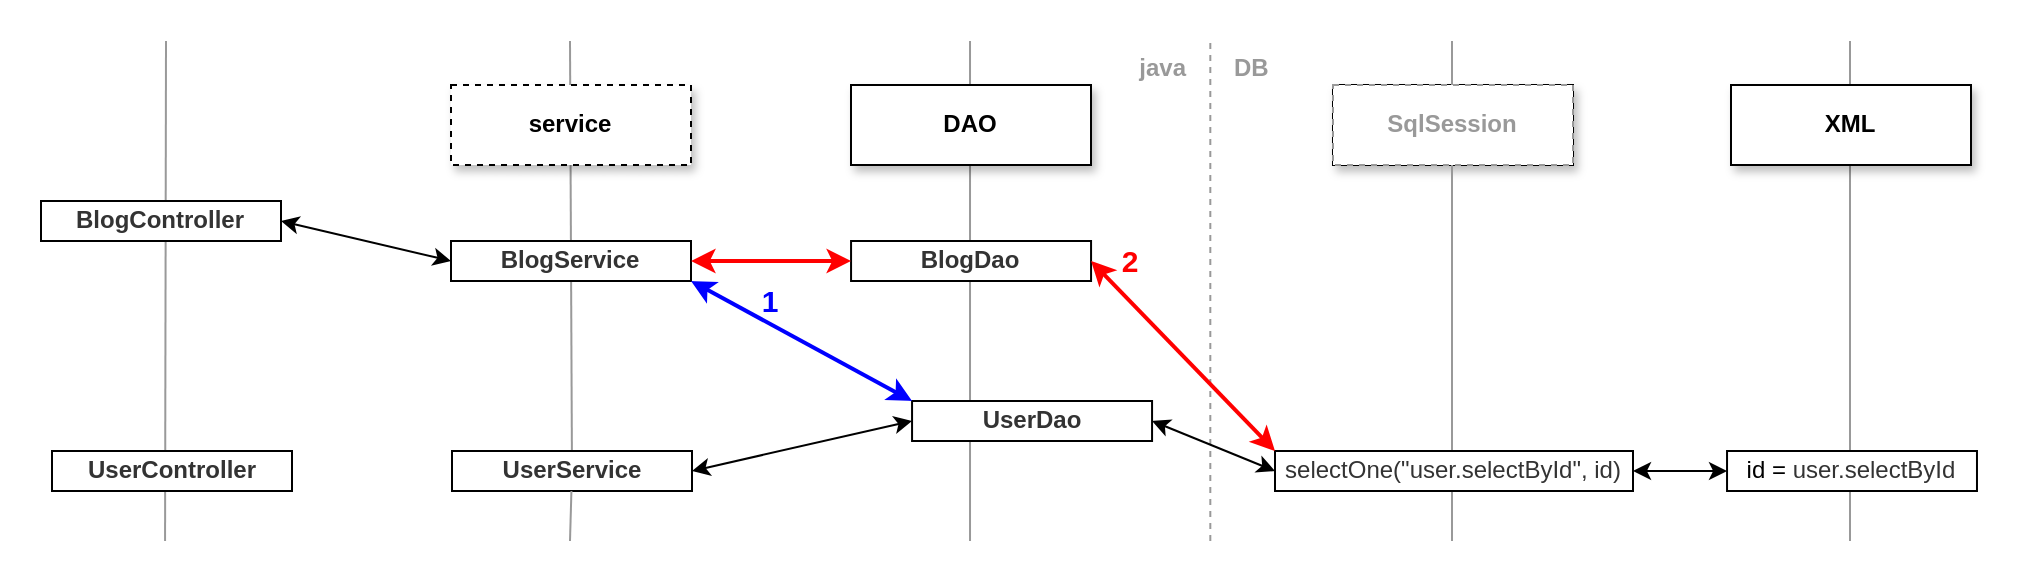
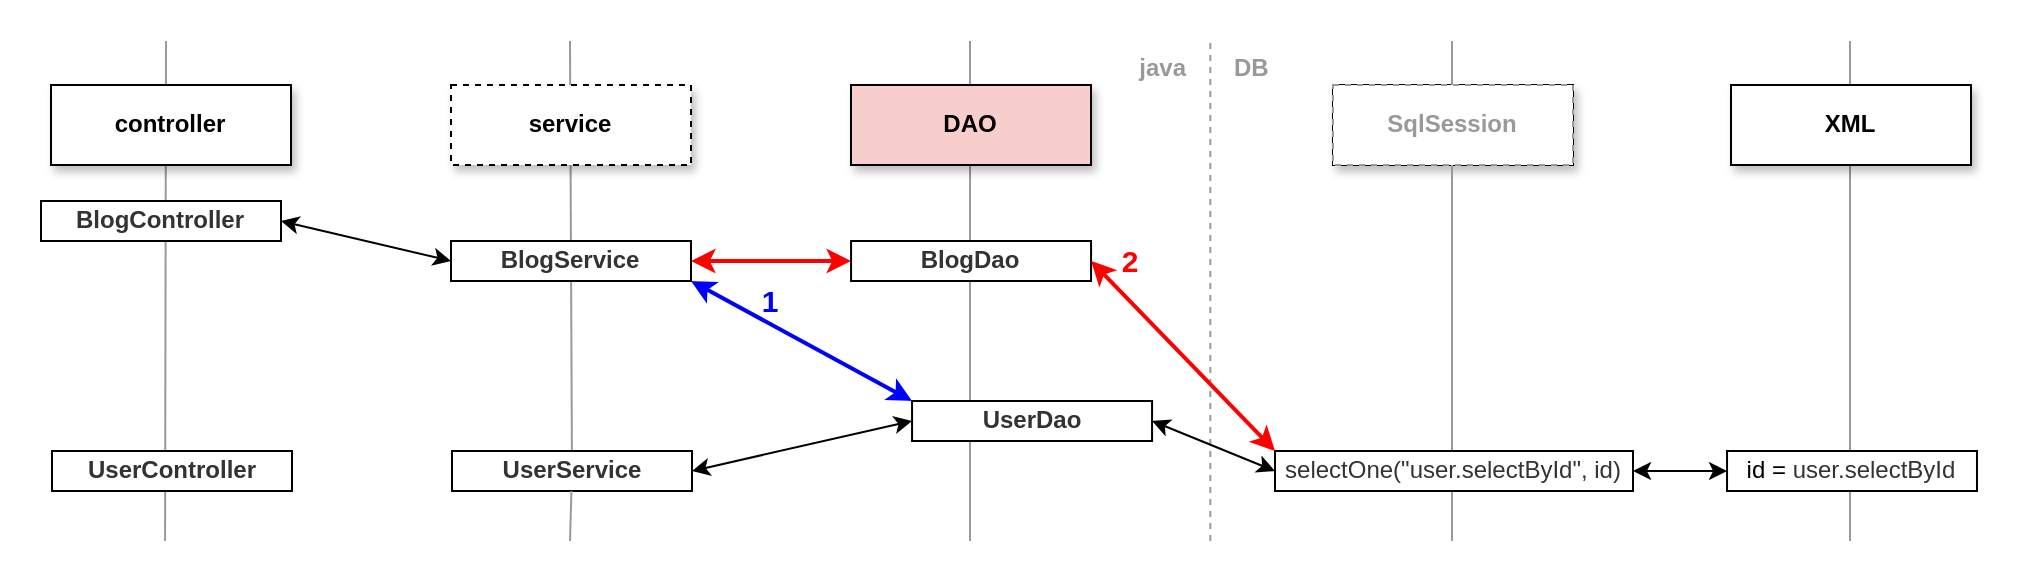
+ <mxCell id="10" value="controller" style="rounded=0;whiteSpace=wrap;html=1;fontStyle=1;shadow=1;glass=0;sketch=0;" parent="1" vertex="1"><mxGeometry x="25" y="42" width="120" height="40" as="geometry" /></mxCell>
- <mxCell id="12" value="DAO" style="rounded=0;whiteSpace=wrap;html=1;fontStyle=1;shadow=1;glass=0;sketch=0;" parent="1" vertex="1"><mxGeometry x="425" y="42" width="120" height="40" as="geometry" /></mxCell>
+ <mxCell id="12" value="DAO" style="rounded=0;whiteSpace=wrap;html=1;fontStyle=1;shadow=1;glass=0;sketch=0;fillColor=#f8cecc;" parent="1" vertex="1"><mxGeometry x="425" y="42" width="120" height="40" as="geometry" /></mxCell>
